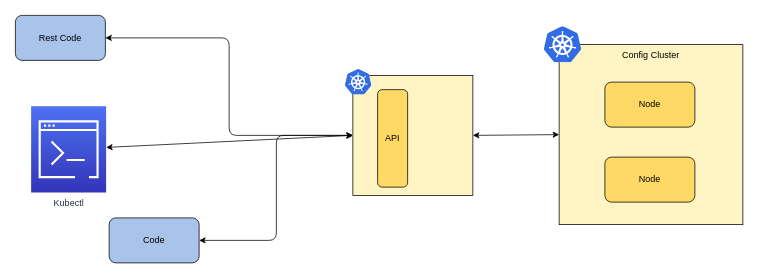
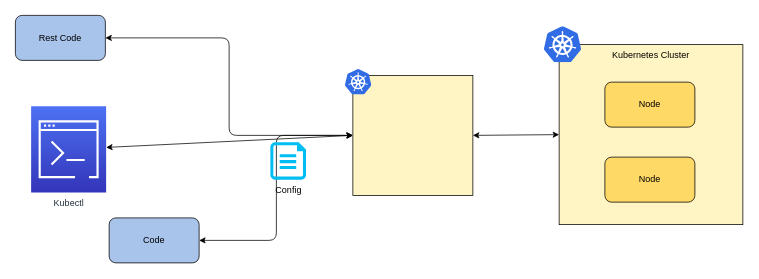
- <mxCell id="2" value="Config Cluster" style="rounded=0;whiteSpace=wrap;html=1;verticalAlign=top;fillColor=#FFF4C3;" vertex="1" parent="1"><mxGeometry x="745" y="59" width="245" height="240" as="geometry" /></mxCell>
+ <mxCell id="2" value="Kubernetes Cluster" style="rounded=0;whiteSpace=wrap;html=1;verticalAlign=top;fillColor=#FFF4C3;" vertex="1" parent="1"><mxGeometry x="745" y="59" width="245" height="240" as="geometry" /></mxCell>
- <mxCell id="8" value="API" style="rounded=1;whiteSpace=wrap;html=1;fillColor=#FFD966;" vertex="1" parent="1"><mxGeometry x="503" y="119" width="40" height="130" as="geometry" /></mxCell>
+ <mxCell id="16" value="Config" style="verticalLabelPosition=bottom;html=1;verticalAlign=top;align=center;strokeColor=none;fillColor=#00BEF2;shape=mxgraph.azure.cloud_services_configuration_file;pointerEvents=1;" vertex="1" parent="1"><mxGeometry x="360" y="189" width="47.5" height="50" as="geometry" /></mxCell>
